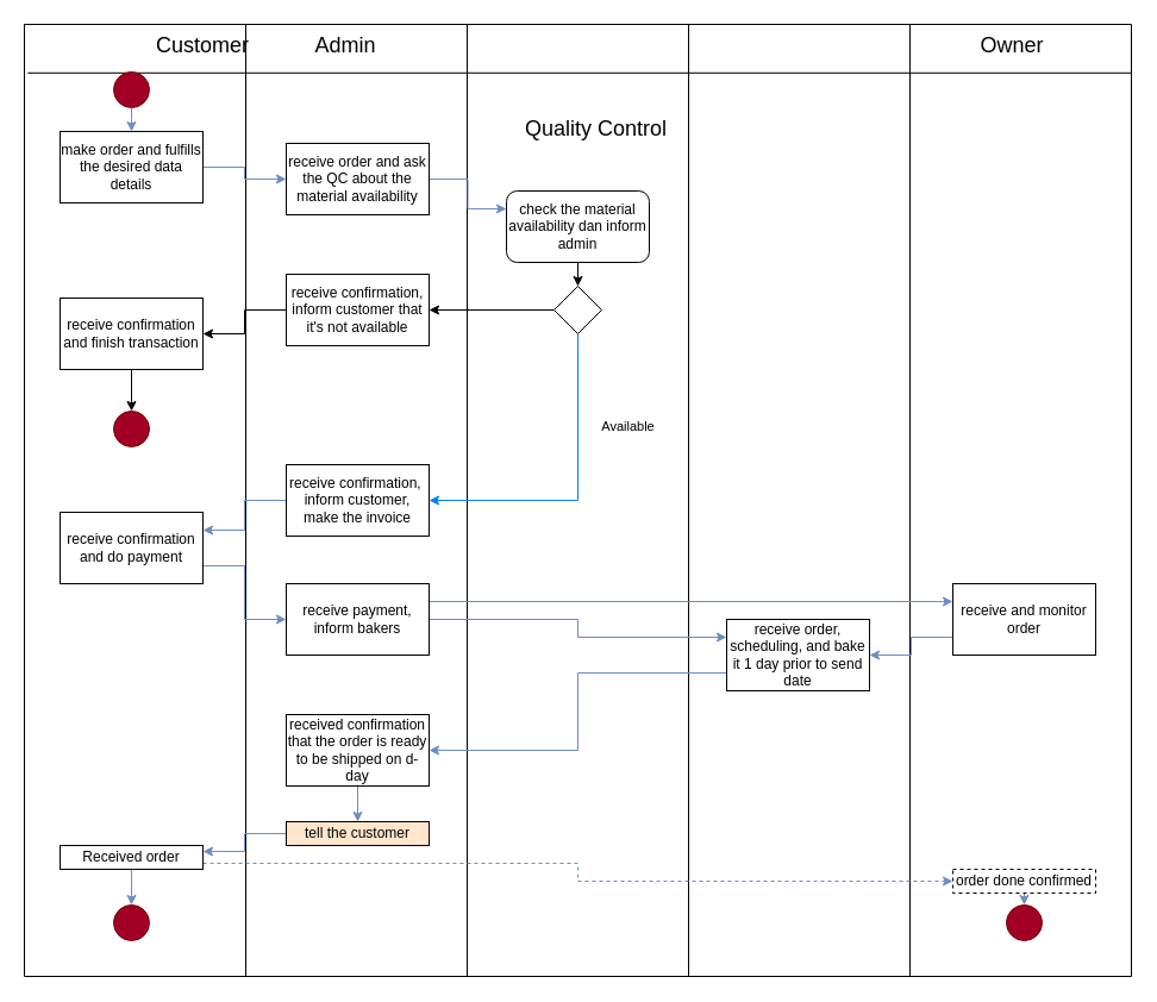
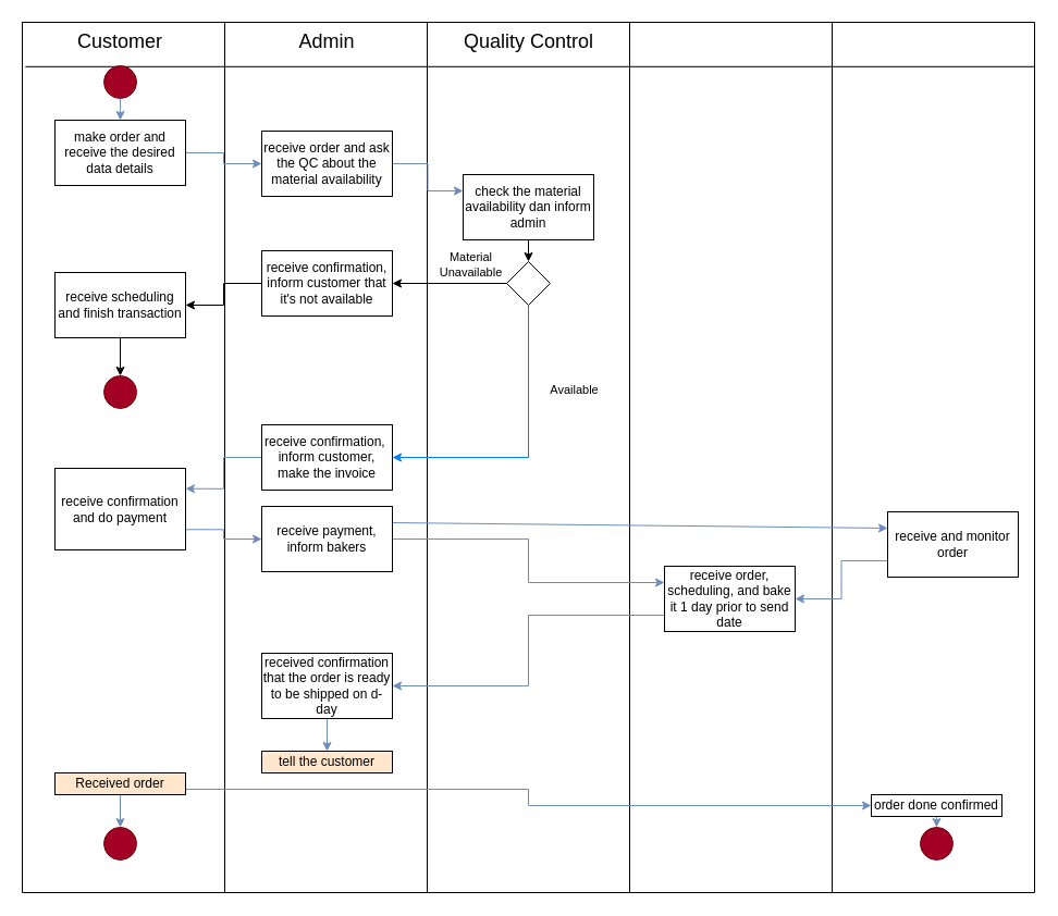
- <mxCell id="10" value="&lt;span style=&quot;font-size: 18px;&quot;&gt;Customer&lt;/span&gt;" style="text;html=1;strokeColor=none;fillColor=none;align=center;verticalAlign=middle;whiteSpace=wrap;rounded=0;" vertex="1" parent="1"><mxGeometry x="140" y="23" width="60" height="30" as="geometry" /></mxCell>
+ <mxCell id="10" value="&lt;span style=&quot;font-size: 18px;&quot;&gt;Customer&lt;/span&gt;" style="text;html=1;strokeColor=none;fillColor=none;align=center;verticalAlign=middle;whiteSpace=wrap;rounded=0;" vertex="1" parent="1"><mxGeometry x="80" y="23" width="60" height="30" as="geometry" /></mxCell>
- <mxCell id="11" value="&lt;font style=&quot;font-size: 18px;&quot;&gt;Admin&lt;/font&gt;" style="text;html=1;strokeColor=none;fillColor=none;align=center;verticalAlign=middle;whiteSpace=wrap;rounded=0;" vertex="1" parent="1"><mxGeometry x="260" y="23" width="60" height="30" as="geometry" /></mxCell>
+ <mxCell id="11" value="&lt;font style=&quot;font-size: 18px;&quot;&gt;Admin&lt;/font&gt;" style="text;html=1;strokeColor=none;fillColor=none;align=center;verticalAlign=middle;whiteSpace=wrap;rounded=0;" vertex="1" parent="1"><mxGeometry x="270" y="23" width="60" height="30" as="geometry" /></mxCell>
- <mxCell id="13" value="&lt;font style=&quot;font-size: 18px;&quot;&gt;Owner&lt;/font&gt;" style="text;html=1;strokeColor=none;fillColor=none;align=center;verticalAlign=middle;whiteSpace=wrap;rounded=0;" vertex="1" parent="1"><mxGeometry x="820" y="23" width="60" height="30" as="geometry" /></mxCell>
- <mxCell id="12" value="&lt;font style=&quot;font-size: 18px;&quot;&gt;Quality Control&lt;/font&gt;" style="text;html=1;strokeColor=none;fillColor=none;align=center;verticalAlign=middle;whiteSpace=wrap;rounded=0;" vertex="1" parent="1"><mxGeometry x="432.5" y="93" width="135" height="30" as="geometry" /></mxCell>
+ <mxCell id="12" value="&lt;font style=&quot;font-size: 18px;&quot;&gt;Quality Control&lt;/font&gt;" style="text;html=1;strokeColor=none;fillColor=none;align=center;verticalAlign=middle;whiteSpace=wrap;rounded=0;" vertex="1" parent="1"><mxGeometry x="417.5" y="23" width="135" height="30" as="geometry" /></mxCell>
- <mxCell id="16" value="make order and fulfills the desired data details" style="rounded=0;whiteSpace=wrap;html=1;" vertex="1" parent="1"><mxGeometry x="50" y="110" width="120" height="60" as="geometry" /></mxCell>
+ <mxCell id="16" value="make order and receive the desired data details" style="rounded=0;whiteSpace=wrap;html=1;" vertex="1" parent="1"><mxGeometry x="50" y="110" width="120" height="60" as="geometry" /></mxCell>
- <mxCell id="21" value="check the material availability dan inform admin" style="whiteSpace=wrap;html=1;rounded=1;" vertex="1" parent="1"><mxGeometry x="425" y="160" width="120" height="60" as="geometry" /></mxCell>
+ <mxCell id="21" value="check the material availability dan inform admin" style="rounded=0;whiteSpace=wrap;html=1;" vertex="1" parent="1"><mxGeometry x="425" y="160" width="120" height="60" as="geometry" /></mxCell>
+ <mxCell id="53" value="&lt;span style=&quot;font-size: 11px;&quot;&gt;Material Unavailable&lt;/span&gt;" style="text;html=1;strokeColor=none;fillColor=none;align=center;verticalAlign=middle;whiteSpace=wrap;rounded=0;fontSize=11;" vertex="1" parent="1"><mxGeometry x="410" y="235" width="45" height="15" as="geometry" /></mxCell>
- <mxCell id="50" value="receive confirmation and finish transaction" style="rounded=0;whiteSpace=wrap;html=1;" vertex="1" parent="1"><mxGeometry x="50" y="250" width="120" height="60" as="geometry" /></mxCell>
+ <mxCell id="50" value="receive scheduling and finish transaction" style="rounded=0;whiteSpace=wrap;html=1;" vertex="1" parent="1"><mxGeometry x="50" y="250" width="120" height="60" as="geometry" /></mxCell>
- <mxCell id="25" value="receive confirmation and do payment" style="rounded=0;whiteSpace=wrap;html=1;" vertex="1" parent="1"><mxGeometry x="50" y="430" width="120" height="60" as="geometry" /></mxCell>
+ <mxCell id="25" value="receive confirmation and do payment" style="rounded=0;whiteSpace=wrap;html=1;" vertex="1" parent="1"><mxGeometry x="50" y="430" width="120" height="75" as="geometry" /></mxCell>
- <mxCell id="28" value="receive payment, inform bakers" style="rounded=0;whiteSpace=wrap;html=1;" vertex="1" parent="1"><mxGeometry x="240" y="490" width="120" height="60" as="geometry" /></mxCell>
+ <mxCell id="28" value="receive payment, inform bakers" style="rounded=0;whiteSpace=wrap;html=1;" vertex="1" parent="1"><mxGeometry x="240" y="465" width="120" height="60" as="geometry" /></mxCell>
- <mxCell id="32" value="receive and monitor order" style="rounded=0;whiteSpace=wrap;html=1;" vertex="1" parent="1"><mxGeometry x="800" y="490" width="120" height="60" as="geometry" /></mxCell>
+ <mxCell id="32" value="receive and monitor order" style="rounded=0;whiteSpace=wrap;html=1;" vertex="1" parent="1"><mxGeometry x="815" y="470" width="120" height="60" as="geometry" /></mxCell>
- <mxCell id="35" style="edgeStyle=orthogonalEdgeStyle;rounded=0;orthogonalLoop=1;jettySize=auto;html=1;exitX=0;exitY=0.5;exitDx=0;exitDy=0;entryX=1;entryY=0.25;entryDx=0;entryDy=0;fillColor=#dae8fc;strokeColor=#6c8ebf;" edge="1" parent="1" source="36" target="39"><mxGeometry relative="1" as="geometry" /></mxCell>
- <mxCell id="39" value="Received order" style="rounded=0;whiteSpace=wrap;html=1;" vertex="1" parent="1"><mxGeometry x="50" y="710" width="120" height="20" as="geometry" /></mxCell>
+ <mxCell id="39" value="Received order" style="rounded=0;whiteSpace=wrap;html=1;fillColor=#ffe6cc;" vertex="1" parent="1"><mxGeometry x="50" y="710" width="120" height="20" as="geometry" /></mxCell>
- <mxCell id="38" style="edgeStyle=orthogonalEdgeStyle;rounded=0;orthogonalLoop=1;jettySize=auto;html=1;exitX=1;exitY=0.75;exitDx=0;exitDy=0;entryX=0;entryY=0.5;entryDx=0;entryDy=0;fillColor=#dae8fc;strokeColor=#6c8ebf;dashed=1;" edge="1" parent="1" source="39" target="42"><mxGeometry relative="1" as="geometry" /></mxCell>
+ <mxCell id="38" style="edgeStyle=orthogonalEdgeStyle;rounded=0;orthogonalLoop=1;jettySize=auto;html=1;exitX=1;exitY=0.75;exitDx=0;exitDy=0;entryX=0;entryY=0.5;entryDx=0;entryDy=0;fillColor=#dae8fc;strokeColor=#6c8ebf;" edge="1" parent="1" source="39" target="42"><mxGeometry relative="1" as="geometry" /></mxCell>
- <mxCell id="42" value="order done confirmed" style="rounded=0;whiteSpace=wrap;html=1;dashed=1;" vertex="1" parent="1"><mxGeometry x="800" y="730" width="120" height="20" as="geometry" /></mxCell>
+ <mxCell id="42" value="order done confirmed" style="rounded=0;whiteSpace=wrap;html=1;" vertex="1" parent="1"><mxGeometry x="800" y="730" width="120" height="20" as="geometry" /></mxCell>
